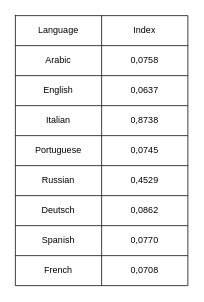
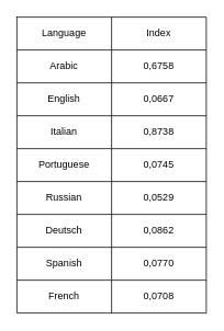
- <mxCell id="8" value="0,0758" style="shape=partialRectangle;html=1;whiteSpace=wrap;connectable=0;strokeColor=inherit;overflow=hidden;fillColor=none;top=0;left=0;bottom=0;right=0;pointerEvents=1;" vertex="1" parent="6"><mxGeometry x="115" width="115" height="40" as="geometry"><mxRectangle width="115" height="40" as="alternateBounds" /></mxGeometry></mxCell>
+ <mxCell id="8" value="0,6758" style="shape=partialRectangle;html=1;whiteSpace=wrap;connectable=0;strokeColor=inherit;overflow=hidden;fillColor=none;top=0;left=0;bottom=0;right=0;pointerEvents=1;" vertex="1" parent="6"><mxGeometry x="115" width="115" height="40" as="geometry"><mxRectangle width="115" height="40" as="alternateBounds" /></mxGeometry></mxCell>
- <mxCell id="11" value="0,0637" style="shape=partialRectangle;html=1;whiteSpace=wrap;connectable=0;strokeColor=inherit;overflow=hidden;fillColor=none;top=0;left=0;bottom=0;right=0;pointerEvents=1;" vertex="1" parent="9"><mxGeometry x="115" width="115" height="40" as="geometry"><mxRectangle width="115" height="40" as="alternateBounds" /></mxGeometry></mxCell>
+ <mxCell id="11" value="0,0667" style="shape=partialRectangle;html=1;whiteSpace=wrap;connectable=0;strokeColor=inherit;overflow=hidden;fillColor=none;top=0;left=0;bottom=0;right=0;pointerEvents=1;" vertex="1" parent="9"><mxGeometry x="115" width="115" height="40" as="geometry"><mxRectangle width="115" height="40" as="alternateBounds" /></mxGeometry></mxCell>
- <mxCell id="20" value="0,4529" style="shape=partialRectangle;html=1;whiteSpace=wrap;connectable=0;strokeColor=inherit;overflow=hidden;fillColor=none;top=0;left=0;bottom=0;right=0;pointerEvents=1;" vertex="1" parent="18"><mxGeometry x="115" width="115" height="40" as="geometry"><mxRectangle width="115" height="40" as="alternateBounds" /></mxGeometry></mxCell>
+ <mxCell id="20" value="0,0529" style="shape=partialRectangle;html=1;whiteSpace=wrap;connectable=0;strokeColor=inherit;overflow=hidden;fillColor=none;top=0;left=0;bottom=0;right=0;pointerEvents=1;" vertex="1" parent="18"><mxGeometry x="115" width="115" height="40" as="geometry"><mxRectangle width="115" height="40" as="alternateBounds" /></mxGeometry></mxCell>
